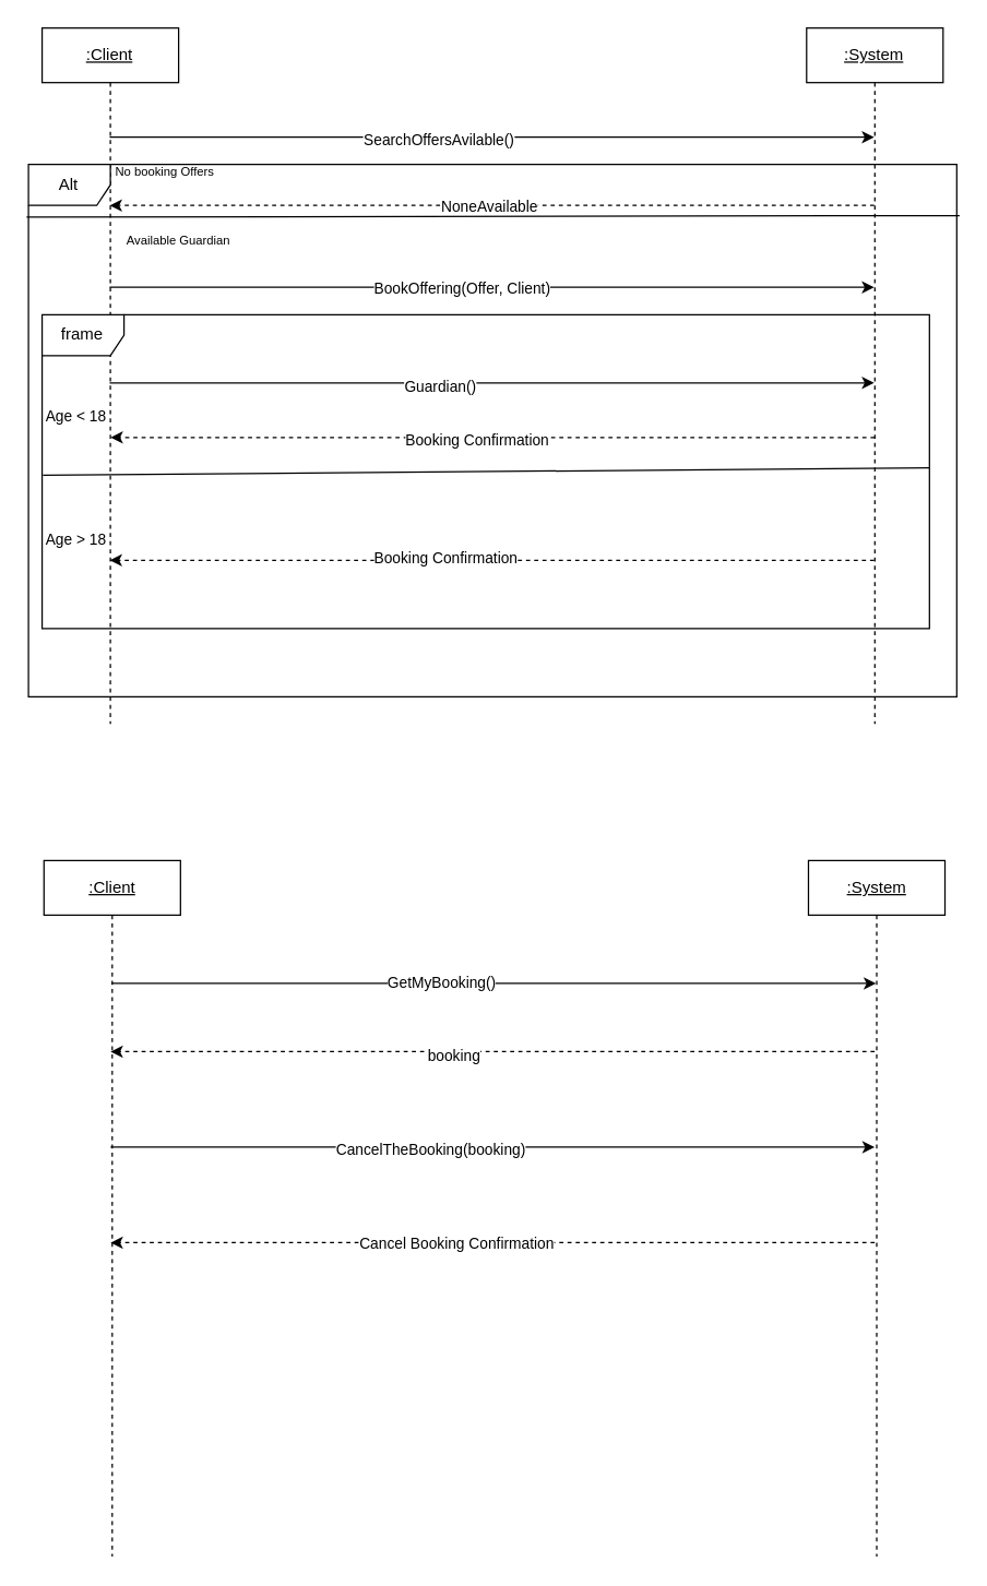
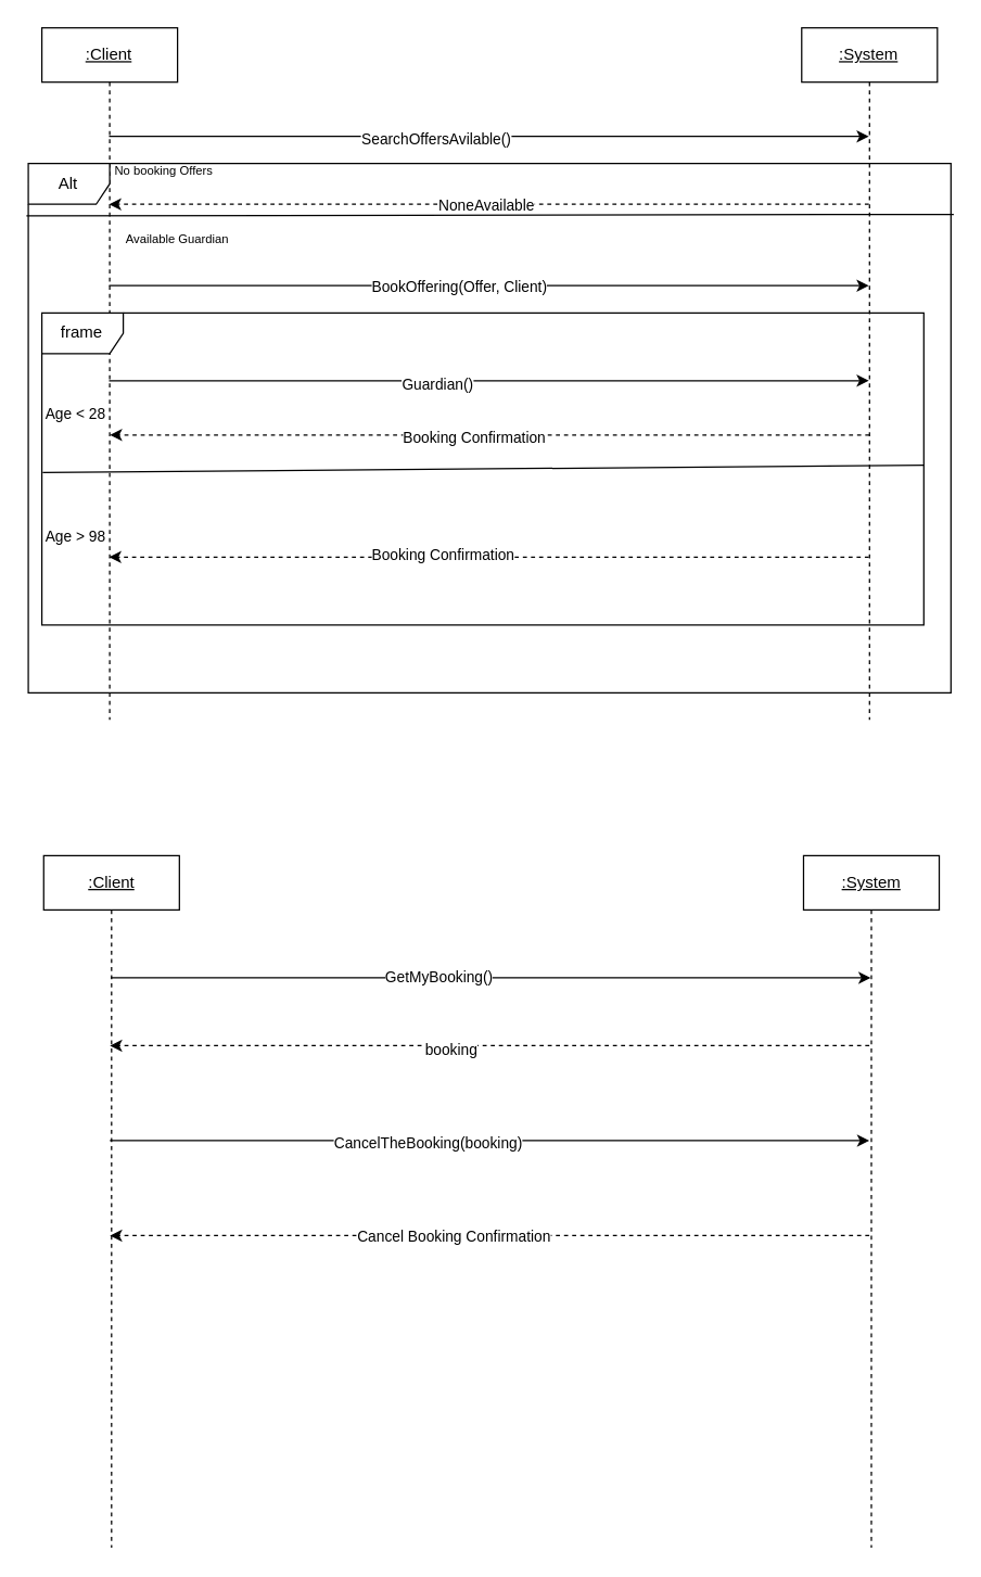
- <mxCell id="21" value="&lt;font style=&quot;font-size: 11px;&quot;&gt;Age &amp;lt; 18&lt;/font&gt;" style="text;html=1;align=center;verticalAlign=middle;resizable=0;points=[];autosize=1;strokeColor=none;fillColor=none;" vertex="1" parent="1"><mxGeometry x="20.36" y="290" width="70" height="30" as="geometry" /></mxCell>
+ <mxCell id="21" value="&lt;font style=&quot;font-size: 11px;&quot;&gt;Age &amp;lt; 28&lt;/font&gt;" style="text;html=1;align=center;verticalAlign=middle;resizable=0;points=[];autosize=1;strokeColor=none;fillColor=none;" vertex="1" parent="1"><mxGeometry x="20.36" y="290" width="70" height="30" as="geometry" /></mxCell>
- <mxCell id="22" value="&lt;font style=&quot;font-size: 11px;&quot;&gt;Age &amp;gt; 18&lt;/font&gt;" style="text;html=1;align=center;verticalAlign=middle;resizable=0;points=[];autosize=1;strokeColor=none;fillColor=none;" vertex="1" parent="1"><mxGeometry x="20.36" y="380" width="70" height="30" as="geometry" /></mxCell>
+ <mxCell id="22" value="&lt;font style=&quot;font-size: 11px;&quot;&gt;Age &amp;gt; 98&lt;/font&gt;" style="text;html=1;align=center;verticalAlign=middle;resizable=0;points=[];autosize=1;strokeColor=none;fillColor=none;" vertex="1" parent="1"><mxGeometry x="20.36" y="380" width="70" height="30" as="geometry" /></mxCell>
